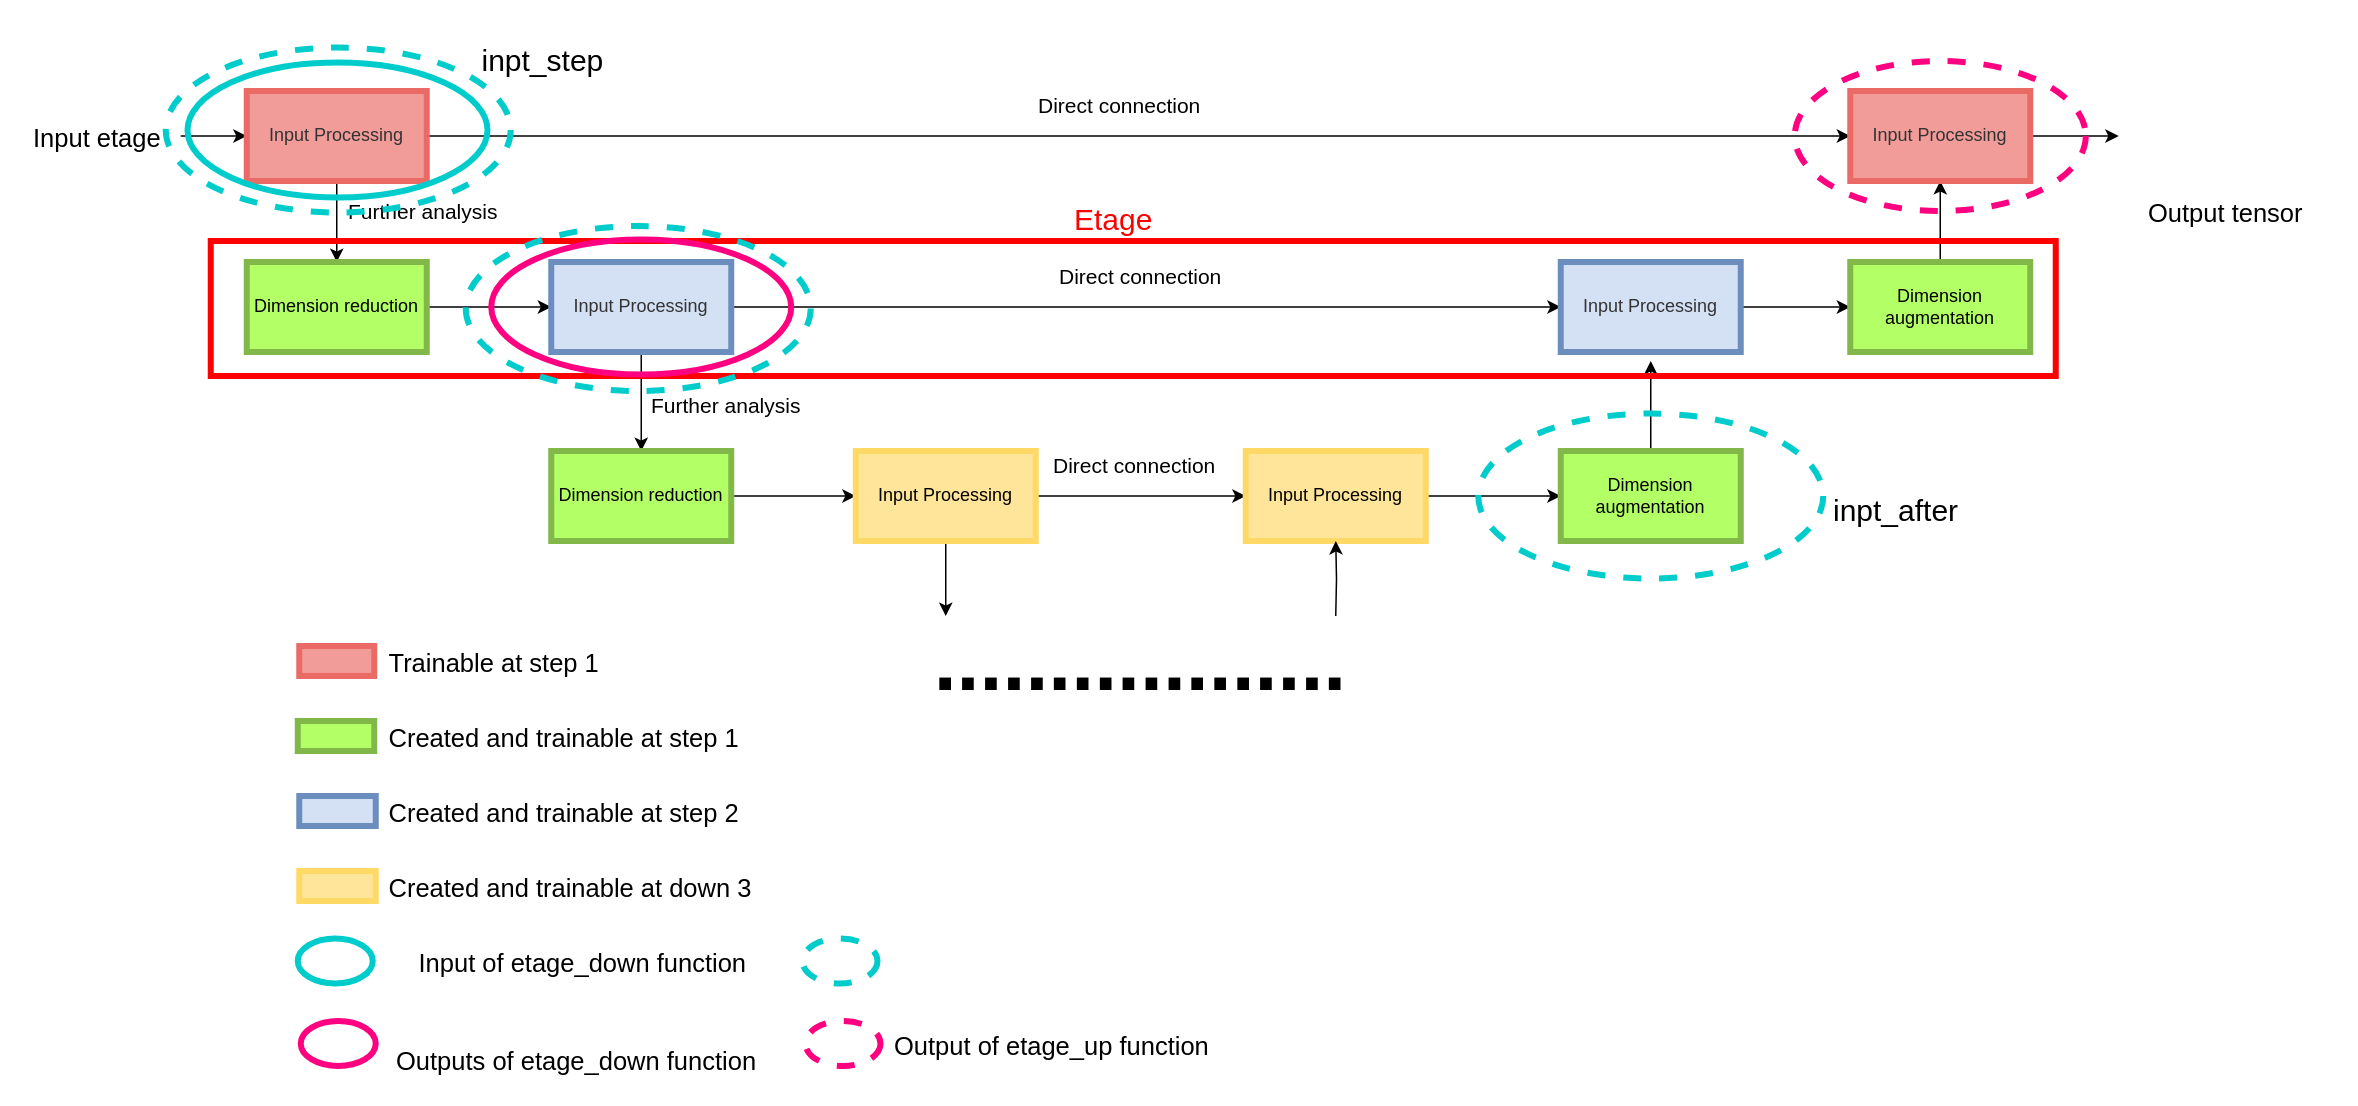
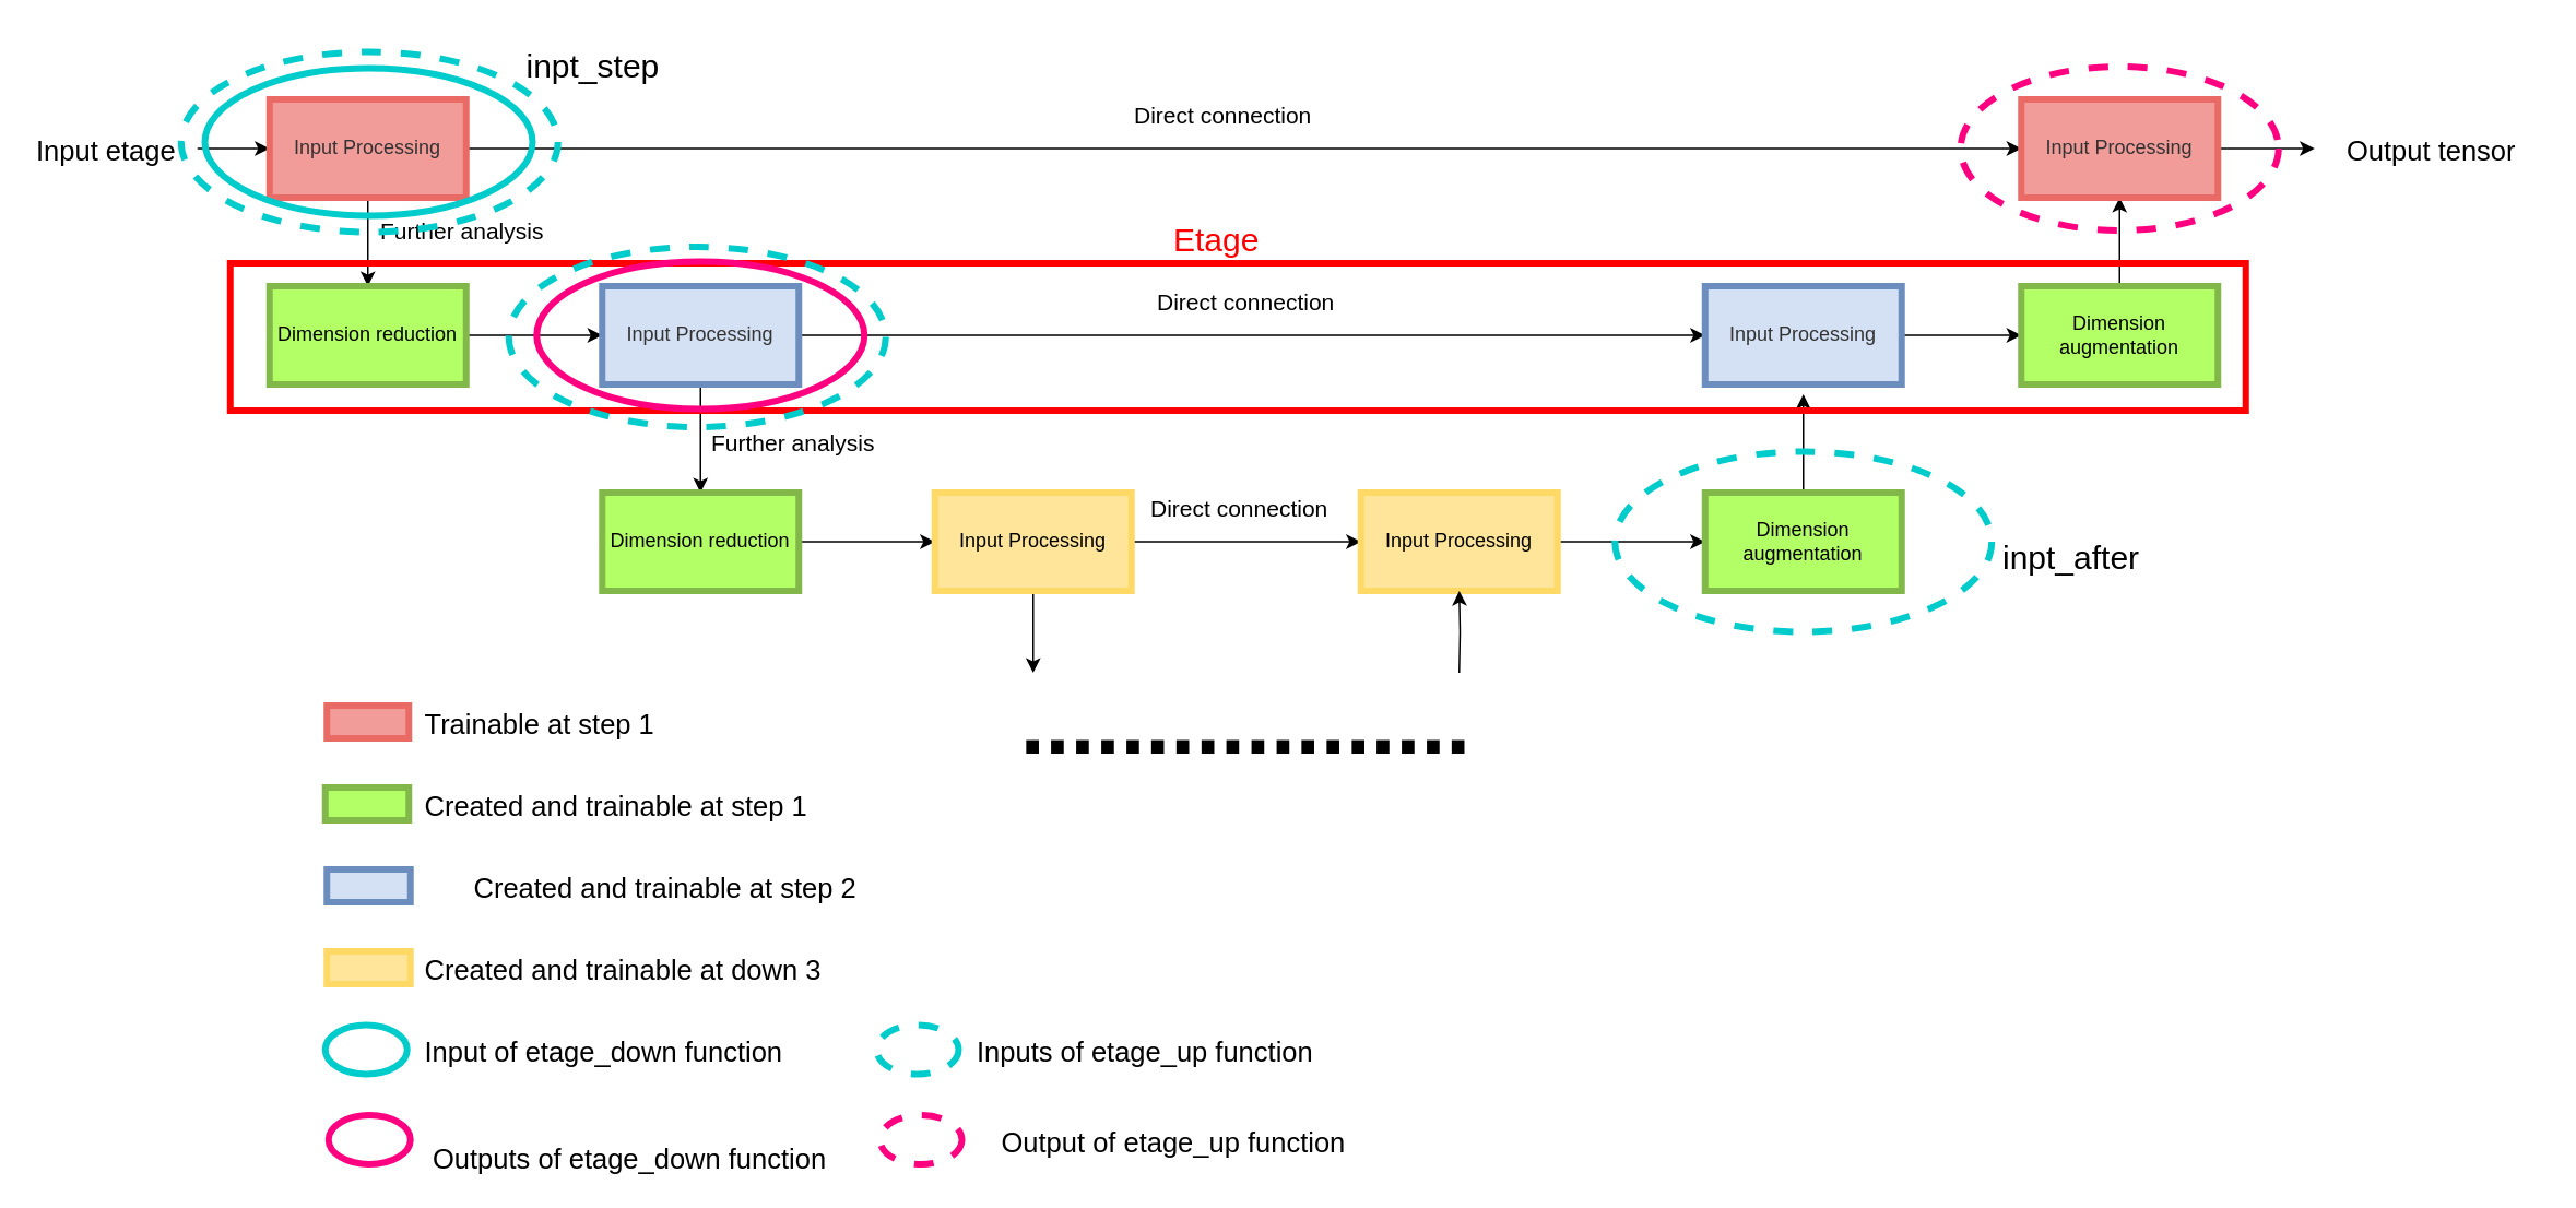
- <mxCell id="41" value="Output tensor" style="text;html=1;resizable=0;points=[];autosize=1;align=left;verticalAlign=top;spacingTop=-4;fontSize=17;" parent="1" vertex="1"><mxGeometry x="1430" y="130" width="120" height="20" as="geometry" /></mxCell>
+ <mxCell id="41" value="Output tensor" style="text;html=1;resizable=0;points=[];autosize=1;align=left;verticalAlign=top;spacingTop=-4;fontSize=17;" parent="1" vertex="1"><mxGeometry x="1430" y="80" width="120" height="20" as="geometry" /></mxCell>
- <mxCell id="37" value="&lt;font style=&quot;font-size: 17px&quot;&gt;Created and trainable at step 2&amp;nbsp;&lt;/font&gt;" style="text;html=1;resizable=0;points=[];autosize=1;align=left;verticalAlign=top;spacingTop=-4;fontSize=17;" parent="1" vertex="1"><mxGeometry x="257" y="530" width="250" height="20" as="geometry" /></mxCell>
+ <mxCell id="37" value="&lt;font style=&quot;font-size: 17px&quot;&gt;Created and trainable at step 2&amp;nbsp;&lt;/font&gt;" style="text;html=1;resizable=0;points=[];autosize=1;align=left;verticalAlign=top;spacingTop=-4;fontSize=17;" parent="1" vertex="1"><mxGeometry x="287" y="530" width="250" height="20" as="geometry" /></mxCell>
- <mxCell id="48" value="&lt;font style=&quot;font-size: 17px&quot;&gt;Input of etage_down function&lt;/font&gt;" style="text;html=1;resizable=0;points=[];autosize=1;align=left;verticalAlign=top;spacingTop=-4;fontSize=17;" parent="1" vertex="1"><mxGeometry x="277" y="630" width="230" height="20" as="geometry" /></mxCell>
+ <mxCell id="48" value="&lt;font style=&quot;font-size: 17px&quot;&gt;Input of etage_down function&lt;/font&gt;" style="text;html=1;resizable=0;points=[];autosize=1;align=left;verticalAlign=top;spacingTop=-4;fontSize=17;" parent="1" vertex="1"><mxGeometry x="257" y="630" width="230" height="20" as="geometry" /></mxCell>
+ <mxCell id="54" value="&lt;font style=&quot;font-size: 17px&quot;&gt;Inputs of etage_up function&lt;/font&gt;" style="text;html=1;resizable=0;points=[];autosize=1;align=left;verticalAlign=top;spacingTop=-4;fontSize=17;" vertex="1" parent="1"><mxGeometry x="593.5" y="630" width="220" height="20" as="geometry" /></mxCell>
- <mxCell id="53" value="&lt;font style=&quot;font-size: 17px&quot;&gt;Output of etage_up function&lt;/font&gt;" style="text;html=1;resizable=0;points=[];autosize=1;align=left;verticalAlign=top;spacingTop=-4;fontSize=17;" vertex="1" parent="1"><mxGeometry x="593.5" y="685" width="230" height="20" as="geometry" /></mxCell>
+ <mxCell id="53" value="&lt;font style=&quot;font-size: 17px&quot;&gt;Output of etage_up function&lt;/font&gt;" style="text;html=1;resizable=0;points=[];autosize=1;align=left;verticalAlign=top;spacingTop=-4;fontSize=17;" vertex="1" parent="1"><mxGeometry x="608.5" y="685" width="230" height="20" as="geometry" /></mxCell>
